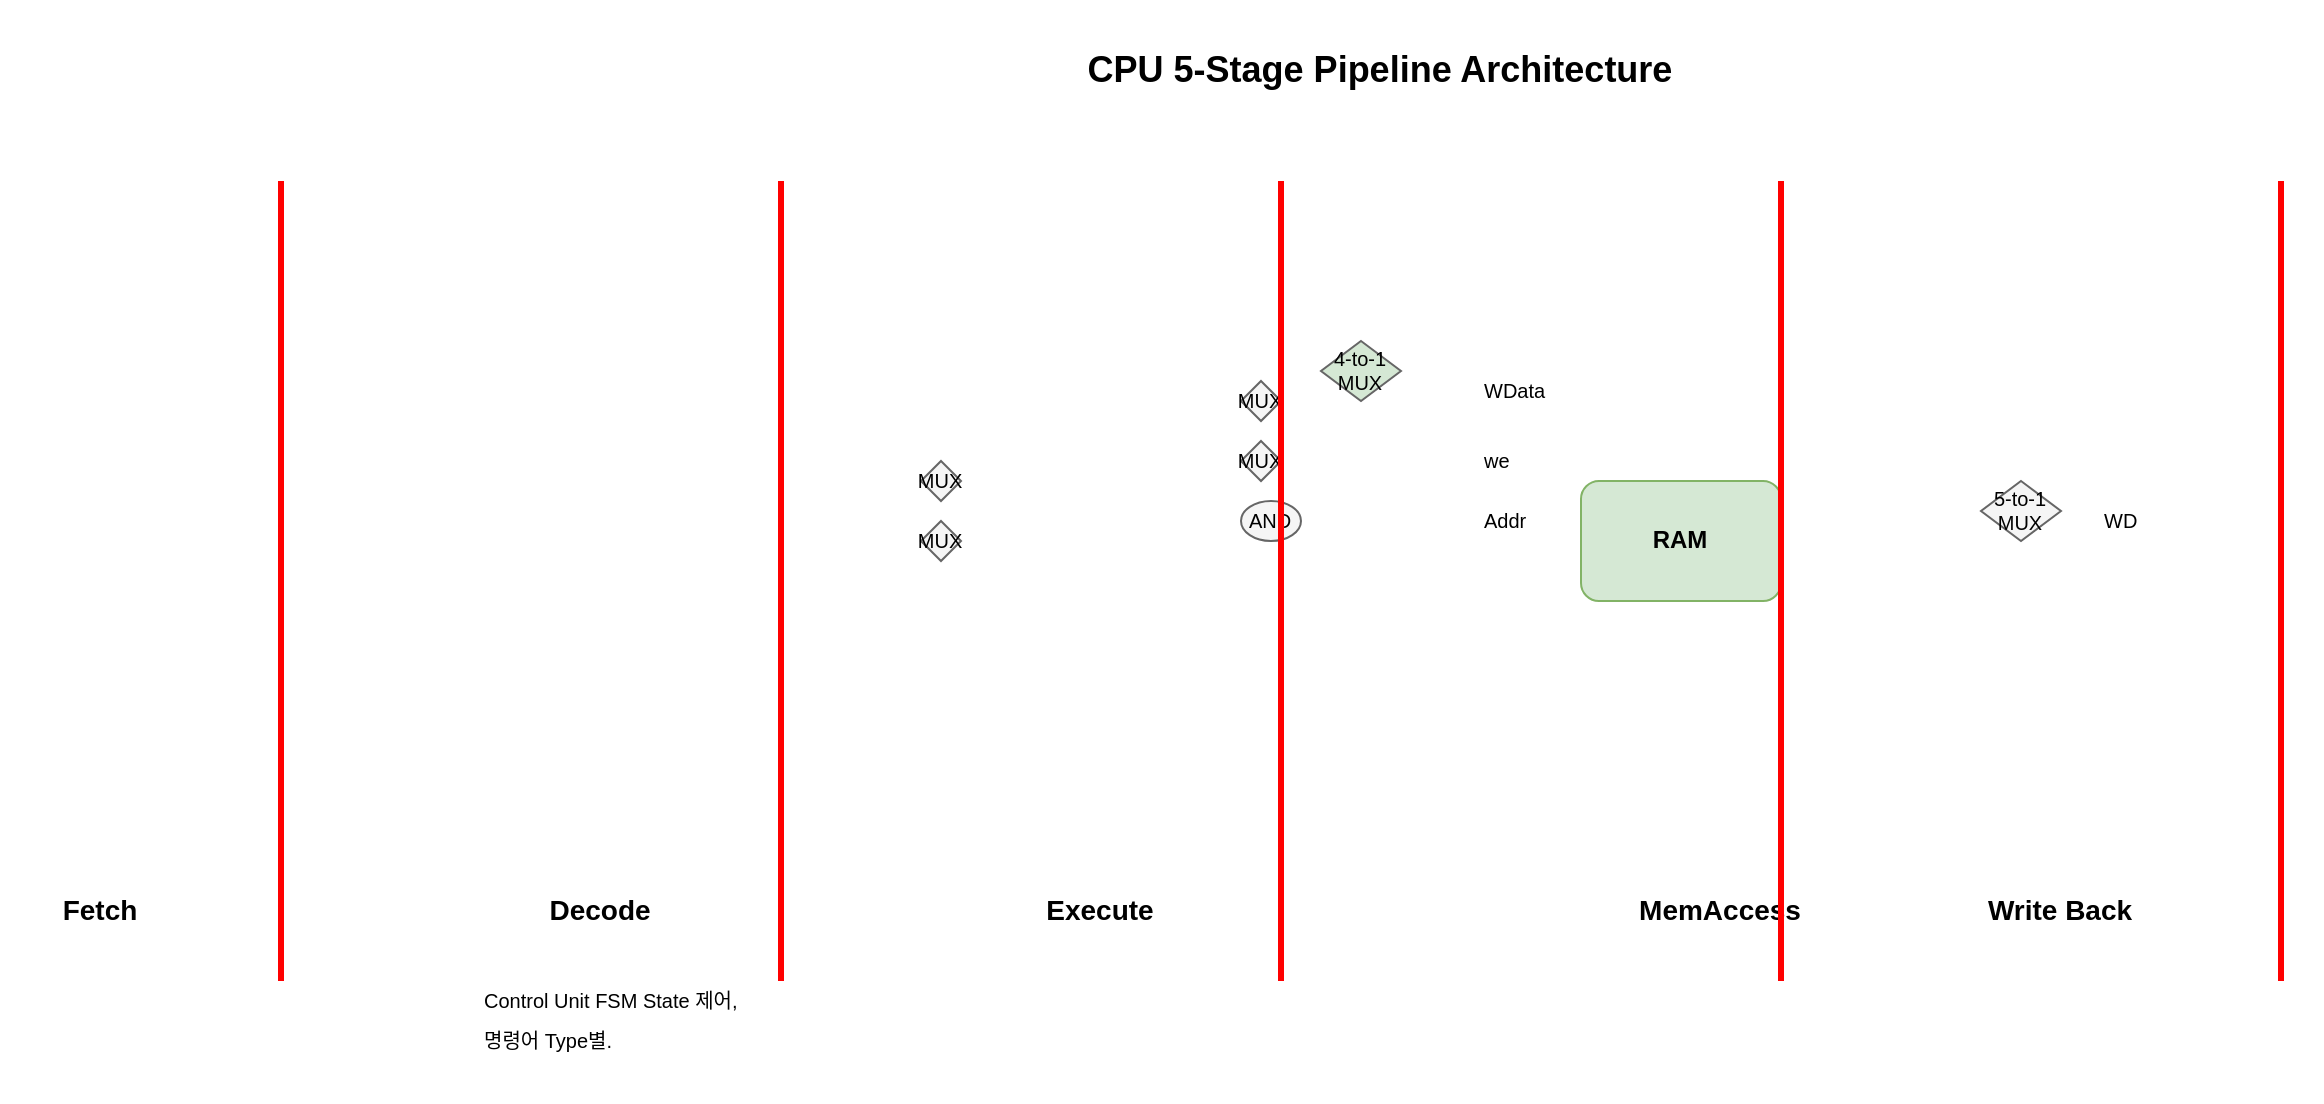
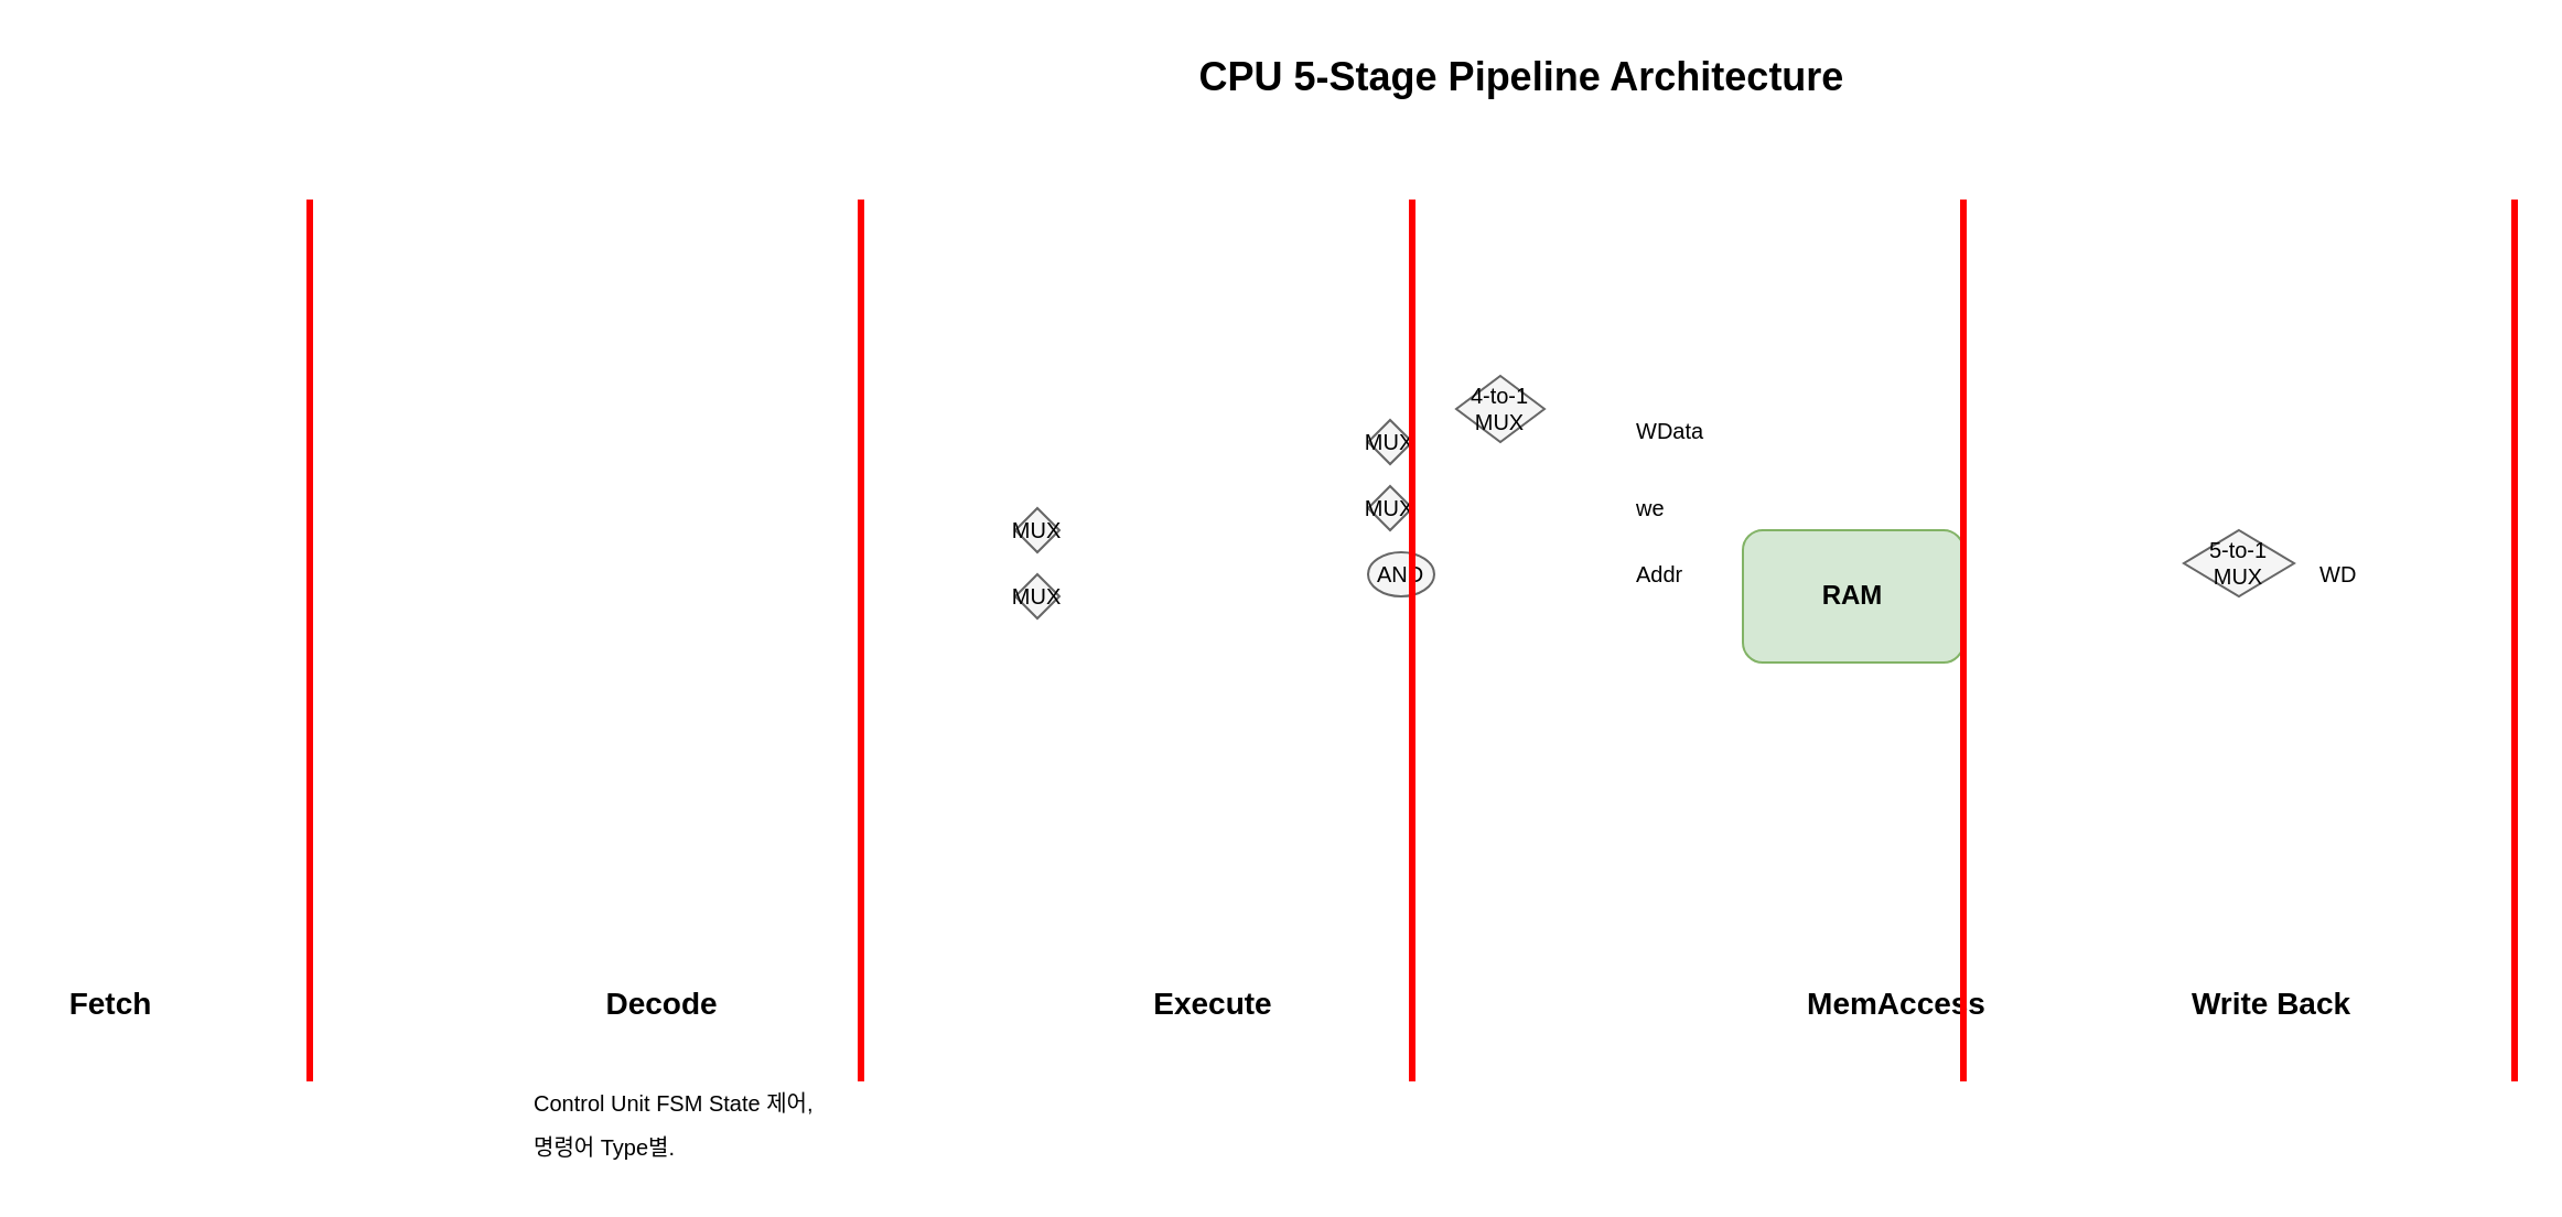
- <mxCell id="7" value="4-to-1&#10;MUX" style="rhombus;whiteSpace=wrap;html=1;fillColor=#d5e8d4;strokeColor=#666666;fontSize=10;" vertex="1" parent="1"><mxGeometry x="660" y="170" width="40" height="30" as="geometry" /></mxCell>
+ <mxCell id="7" value="4-to-1&#10;MUX" style="rhombus;whiteSpace=wrap;html=1;fillColor=#f5f5f5;strokeColor=#666666;fontSize=10;" vertex="1" parent="1"><mxGeometry x="660" y="170" width="40" height="30" as="geometry" /></mxCell>
- <mxCell id="12" value="5-to-1&#10;MUX" style="rhombus;whiteSpace=wrap;html=1;fillColor=#f5f5f5;strokeColor=#666666;fontSize=10;" vertex="1" parent="1"><mxGeometry x="990" y="240" width="40" height="30" as="geometry" /></mxCell>
+ <mxCell id="12" value="5-to-1&#10;MUX" style="rhombus;whiteSpace=wrap;html=1;fillColor=#f5f5f5;strokeColor=#666666;fontSize=10;" vertex="1" parent="1"><mxGeometry x="990" y="240" width="50" height="30" as="geometry" /></mxCell>
